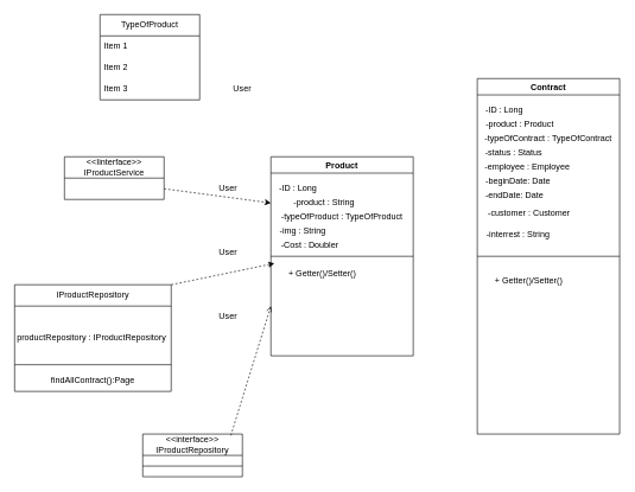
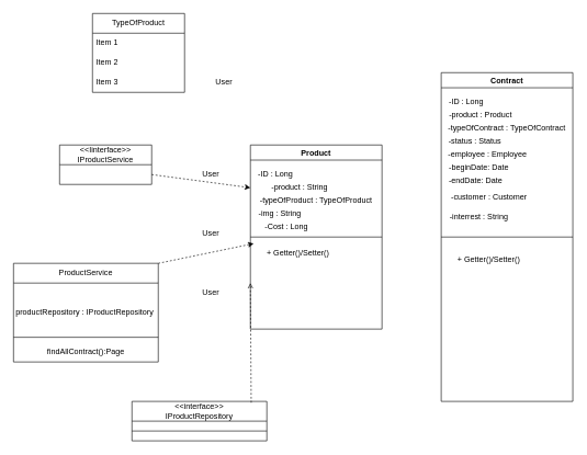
- <mxCell id="6" value="-Cost : Doubler" style="text;html=1;strokeColor=none;fillColor=none;align=center;verticalAlign=middle;whiteSpace=wrap;rounded=0;" vertex="1" parent="2"><mxGeometry x="5" y="110" width="100" height="30" as="geometry" /></mxCell>
+ <mxCell id="6" value="-Cost : Long" style="text;html=1;strokeColor=none;fillColor=none;align=center;verticalAlign=middle;whiteSpace=wrap;rounded=0;" vertex="1" parent="2"><mxGeometry x="5" y="110" width="100" height="30" as="geometry" /></mxCell>
- <mxCell id="23" value="IProductRepository" style="swimlane;fontStyle=0;childLayout=stackLayout;horizontal=1;startSize=30;horizontalStack=0;resizeParent=1;resizeParentMax=0;resizeLast=0;collapsible=1;marginBottom=0;whiteSpace=wrap;html=1;" vertex="1" parent="1"><mxGeometry x="20" y="400" width="220" height="150" as="geometry" /></mxCell>
+ <mxCell id="23" value="ProductService" style="swimlane;fontStyle=0;childLayout=stackLayout;horizontal=1;startSize=30;horizontalStack=0;resizeParent=1;resizeParentMax=0;resizeLast=0;collapsible=1;marginBottom=0;whiteSpace=wrap;html=1;" vertex="1" parent="1"><mxGeometry x="20" y="400" width="220" height="150" as="geometry" /></mxCell>
- <mxCell id="22" value="&amp;lt;&amp;lt;interface&amp;gt;&amp;gt;&lt;br&gt;IProductRepository" style="swimlane;fontStyle=0;childLayout=stackLayout;horizontal=1;startSize=30;horizontalStack=0;resizeParent=1;resizeParentMax=0;resizeLast=0;collapsible=1;marginBottom=0;whiteSpace=wrap;html=1;" vertex="1" parent="1"><mxGeometry x="200" y="610" width="140" height="60" as="geometry" /></mxCell>
+ <mxCell id="22" value="&amp;lt;&amp;lt;interface&amp;gt;&amp;gt;&lt;br&gt;IProductRepository" style="swimlane;fontStyle=0;childLayout=stackLayout;horizontal=1;startSize=30;horizontalStack=0;resizeParent=1;resizeParentMax=0;resizeLast=0;collapsible=1;marginBottom=0;whiteSpace=wrap;html=1;" vertex="1" parent="1"><mxGeometry x="200" y="610" width="205" height="60" as="geometry" /></mxCell>
